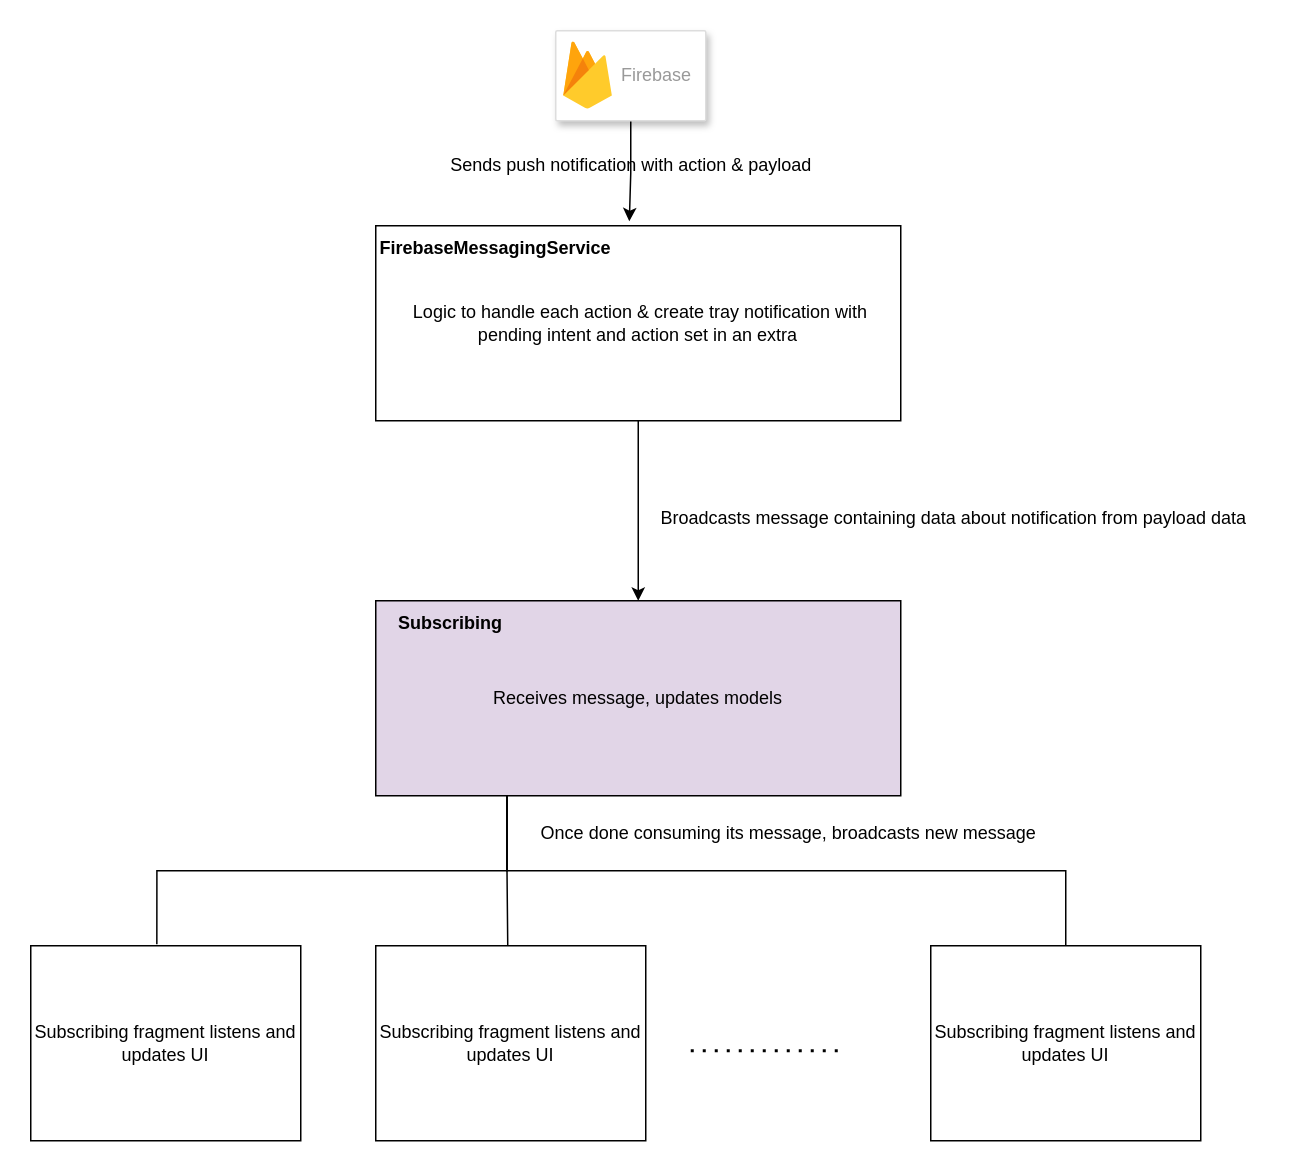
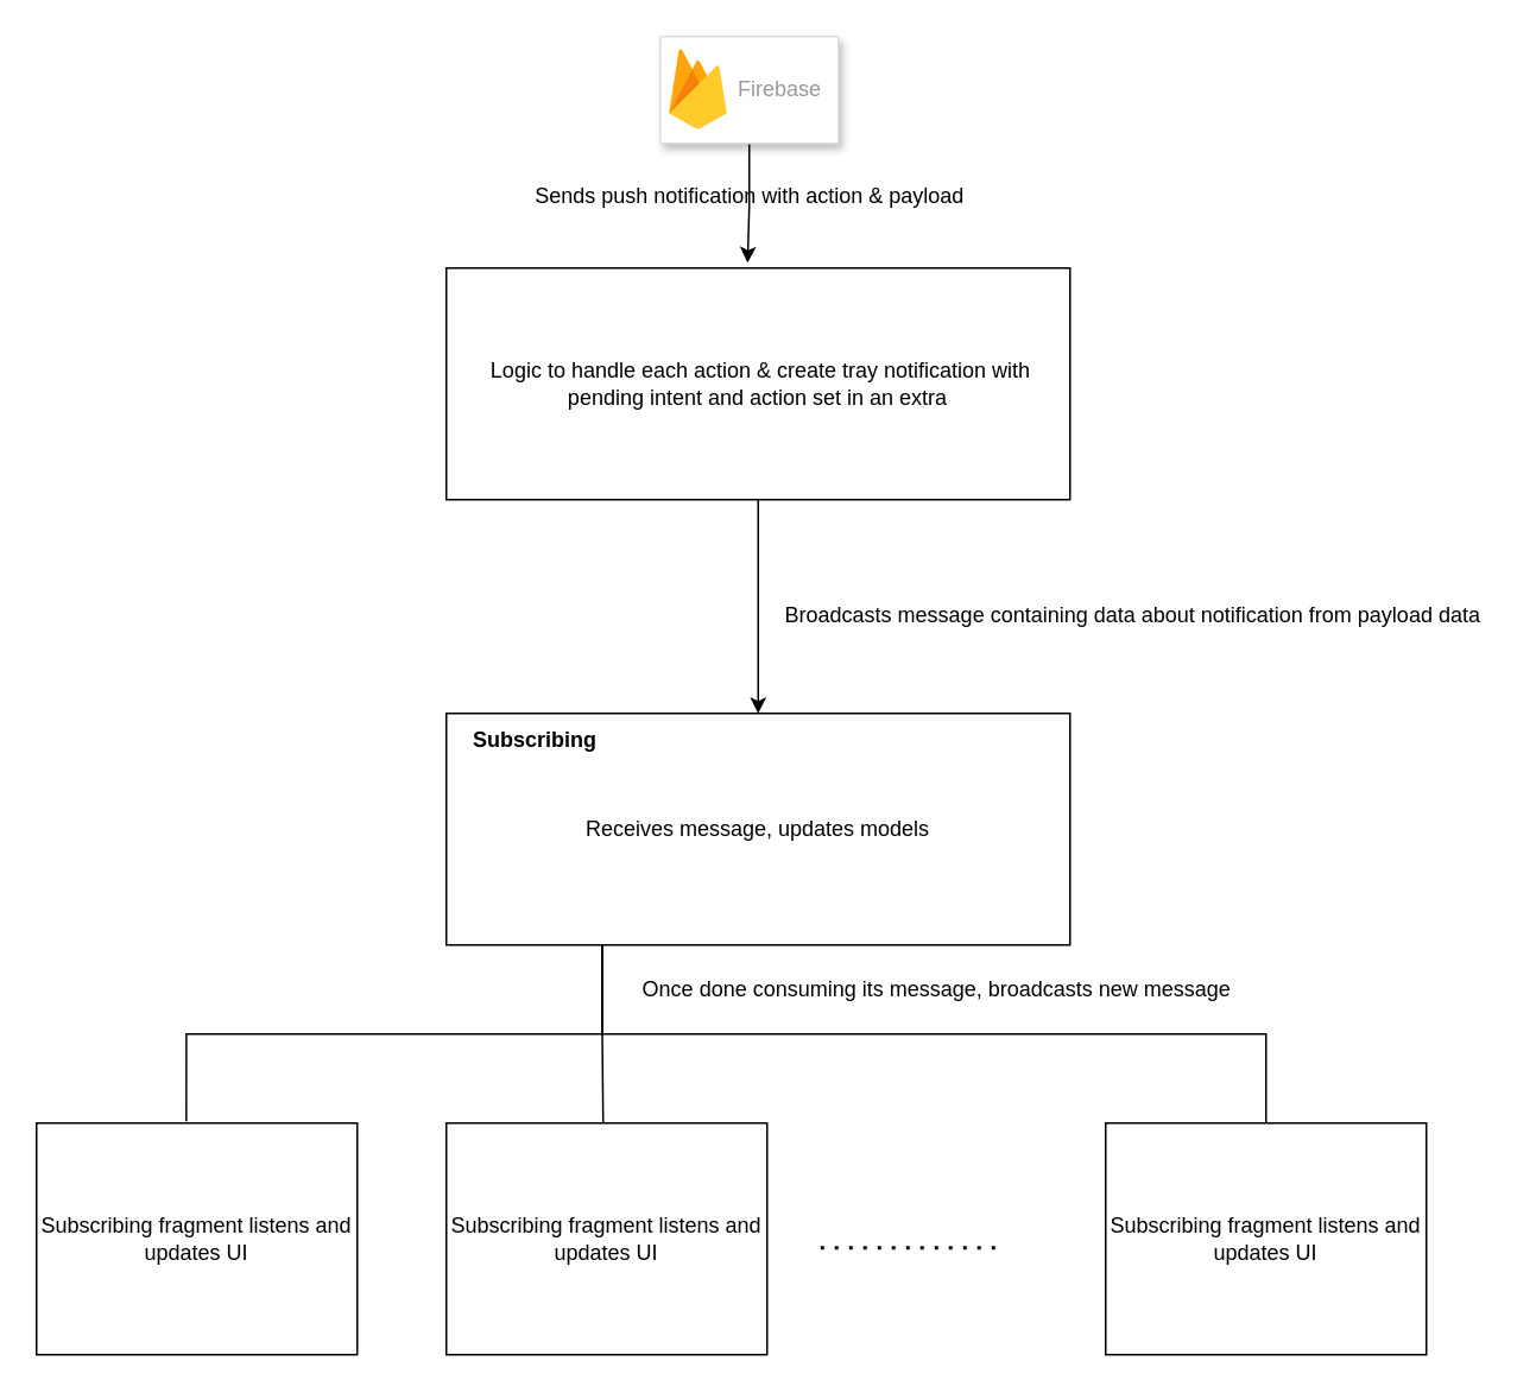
- <mxCell id="15" value="&lt;b&gt;FirebaseMessagingService&lt;/b&gt;" style="text;html=1;strokeColor=none;fillColor=none;align=center;verticalAlign=middle;whiteSpace=wrap;rounded=0;" vertex="1" parent="1"><mxGeometry x="300" y="150" width="60" height="30" as="geometry" /></mxCell>
- <mxCell id="10" value="Receives message, updates models" style="rounded=0;whiteSpace=wrap;html=1;rotation=0;fillColor=#e1d5e7;" vertex="1" parent="1"><mxGeometry x="250" y="400" width="350" height="130" as="geometry" /></mxCell>
+ <mxCell id="10" value="Receives message, updates models" style="rounded=0;whiteSpace=wrap;html=1;rotation=0;" vertex="1" parent="1"><mxGeometry x="250" y="400" width="350" height="130" as="geometry" /></mxCell>
